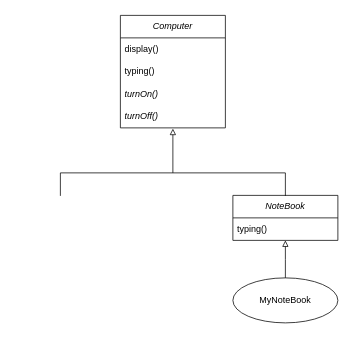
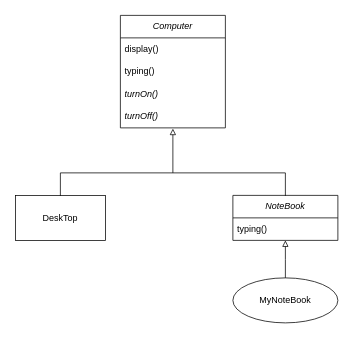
+ <mxCell id="7" value="DeskTop" style="rounded=0;whiteSpace=wrap;html=1;" vertex="1" parent="1"><mxGeometry x="20" y="260" width="120" height="60" as="geometry" /></mxCell>
